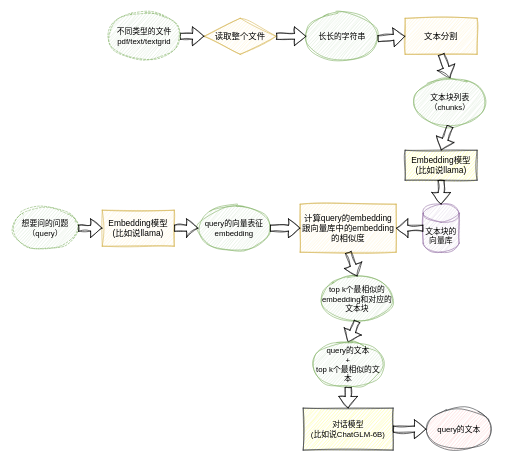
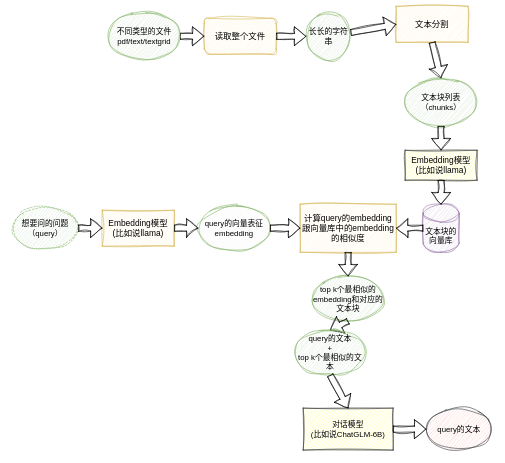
- <mxCell id="4" value="不同类型的文件&lt;br style=&quot;font-size: 13px;&quot;&gt;pdf/text/textgrid" style="ellipse;whiteSpace=wrap;html=1;fillColor=#d5e8d4;strokeColor=#82b366;sketch=1;curveFitting=1;jiggle=2;fontSize=13;dashed=1;" vertex="1" parent="1"><mxGeometry x="180" y="20" width="120" height="80" as="geometry" /></mxCell>
+ <mxCell id="4" value="不同类型的文件&lt;br style=&quot;font-size: 13px;&quot;&gt;pdf/text/textgrid" style="ellipse;whiteSpace=wrap;html=1;fillColor=#d5e8d4;strokeColor=#82b366;sketch=1;curveFitting=1;jiggle=2;fontSize=13;" vertex="1" parent="1"><mxGeometry x="180" y="20" width="120" height="80" as="geometry" /></mxCell>
- <mxCell id="2" value="读取整个文件" style="rhombus;whiteSpace=wrap;html=1;shadow=0;glass=0;fillStyle=auto;sketch=1;curveFitting=1;jiggle=2;fillColor=#fff2cc;strokeColor=#d6b656;fontSize=14;" vertex="1" parent="1"><mxGeometry x="340" y="30" width="120" height="60" as="geometry" /></mxCell>
+ <mxCell id="2" value="读取整个文件" style="rounded=1;whiteSpace=wrap;html=1;shadow=0;glass=0;fillStyle=auto;sketch=1;curveFitting=1;jiggle=2;fillColor=#fff2cc;strokeColor=#d6b656;fontSize=14;" vertex="1" parent="1"><mxGeometry x="340" y="30" width="120" height="60" as="geometry" /></mxCell>
- <mxCell id="5" value="长长的字符串" style="ellipse;whiteSpace=wrap;html=1;fillColor=#d5e8d4;strokeColor=#82b366;sketch=1;curveFitting=1;jiggle=2;fontSize=13;" vertex="1" parent="1"><mxGeometry x="510" y="20" width="120" height="80" as="geometry" /></mxCell>
+ <mxCell id="5" value="长长的字符串" style="ellipse;whiteSpace=wrap;html=1;fillColor=#d5e8d4;strokeColor=#82b366;sketch=1;curveFitting=1;jiggle=2;fontSize=13;" vertex="1" parent="1"><mxGeometry x="510" y="20" width="75" height="80" as="geometry" /></mxCell>
- <mxCell id="7" value="文本分割" style="whiteSpace=wrap;html=1;fontSize=14;fillColor=#fff2cc;strokeColor=#d6b656;sketch=1;curveFitting=1;jiggle=2;" vertex="1" parent="1"><mxGeometry x="675" y="30" width="120" height="60" as="geometry" /></mxCell>
+ <mxCell id="7" value="文本分割" style="whiteSpace=wrap;html=1;fontSize=14;fillColor=#fff2cc;strokeColor=#d6b656;sketch=1;curveFitting=1;jiggle=2;" vertex="1" parent="1"><mxGeometry x="660" y="10" width="120" height="60" as="geometry" /></mxCell>
- <mxCell id="10" value="文本块列表（chunks）" style="ellipse;whiteSpace=wrap;html=1;fillColor=#d5e8d4;strokeColor=#82b366;sketch=1;curveFitting=1;jiggle=2;fontSize=13;" vertex="1" parent="1"><mxGeometry x="690" y="130" width="120" height="80" as="geometry" /></mxCell>
+ <mxCell id="10" value="文本块列表（chunks）" style="ellipse;whiteSpace=wrap;html=1;fillColor=#d5e8d4;strokeColor=#82b366;sketch=1;curveFitting=1;jiggle=2;fontSize=13;" vertex="1" parent="1"><mxGeometry x="675" y="130" width="120" height="80" as="geometry" /></mxCell>
- <mxCell id="18" value="query的向量表征&lt;br&gt;embedding" style="ellipse;whiteSpace=wrap;html=1;fillColor=#d5e8d4;strokeColor=#82b366;sketch=1;curveFitting=1;jiggle=2;fontSize=13;" vertex="1" parent="1"><mxGeometry x="330" y="342.5" width="120" height="75" as="geometry" /></mxCell>
+ <mxCell id="18" value="query的向量表征&lt;br&gt;embedding" style="ellipse;whiteSpace=wrap;html=1;fillColor=#f5f5f5;strokeColor=#82b366;sketch=1;curveFitting=1;jiggle=2;fontSize=13;" vertex="1" parent="1"><mxGeometry x="330" y="342.5" width="120" height="75" as="geometry" /></mxCell>
- <mxCell id="23" value="top k个最相似的embedding和对应的文本块" style="ellipse;whiteSpace=wrap;html=1;fillColor=#d5e8d4;strokeColor=#82b366;sketch=1;curveFitting=1;jiggle=2;fontSize=13;" vertex="1" parent="1"><mxGeometry x="535" y="460" width="120" height="75" as="geometry" /></mxCell>
+ <mxCell id="23" value="top k个最相似的embedding和对应的文本块" style="ellipse;whiteSpace=wrap;html=1;fillColor=#d5e8d4;strokeColor=#82b366;sketch=1;curveFitting=1;jiggle=2;fontSize=13;" vertex="1" parent="1"><mxGeometry x="520" y="460" width="120" height="75" as="geometry" /></mxCell>
- <mxCell id="27" value="query的文本&lt;br style=&quot;border-color: var(--border-color);&quot;&gt;+&lt;br style=&quot;border-color: var(--border-color);&quot;&gt;top k个最相似的文本" style="ellipse;whiteSpace=wrap;html=1;fillColor=#d5e8d4;strokeColor=#82b366;sketch=1;curveFitting=1;jiggle=2;fontSize=13;" vertex="1" parent="1"><mxGeometry x="520" y="570" width="120" height="75" as="geometry" /></mxCell>
+ <mxCell id="27" value="query的文本&lt;br style=&quot;border-color: var(--border-color);&quot;&gt;+&lt;br style=&quot;border-color: var(--border-color);&quot;&gt;top k个最相似的文本" style="ellipse;whiteSpace=wrap;html=1;fillColor=#d5e8d4;strokeColor=#82b366;sketch=1;curveFitting=1;jiggle=2;fontSize=13;" vertex="1" parent="1"><mxGeometry x="490" y="550" width="120" height="75" as="geometry" /></mxCell>
